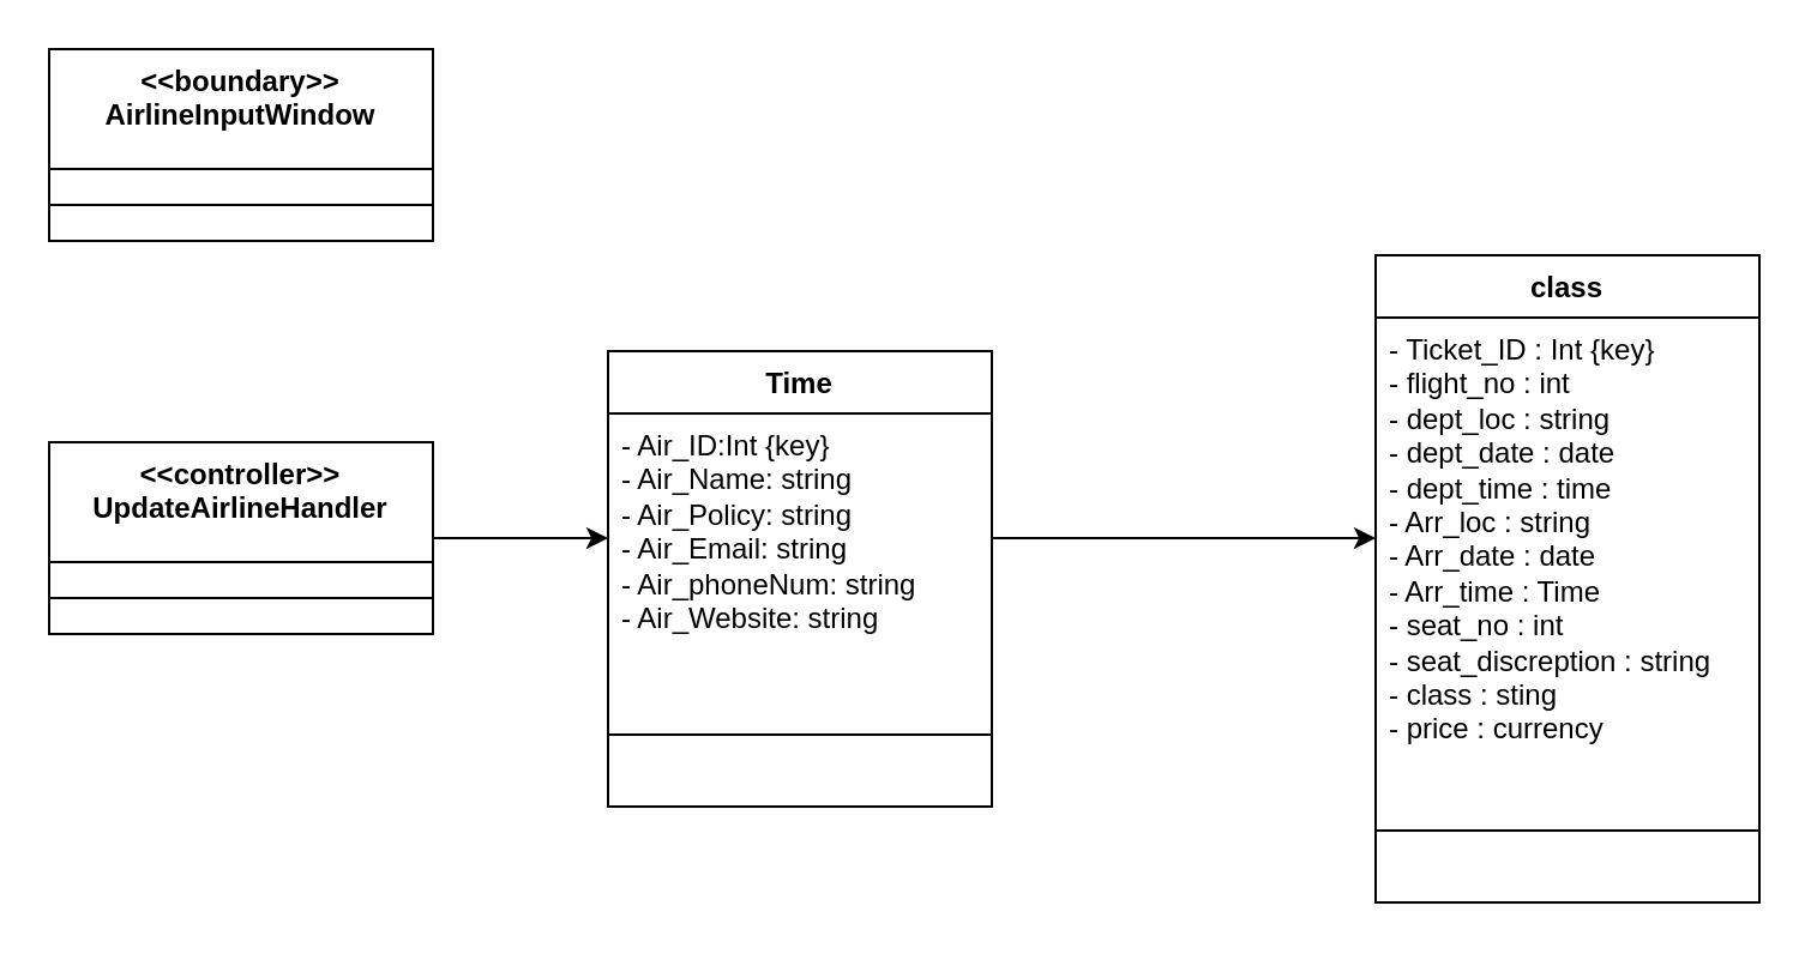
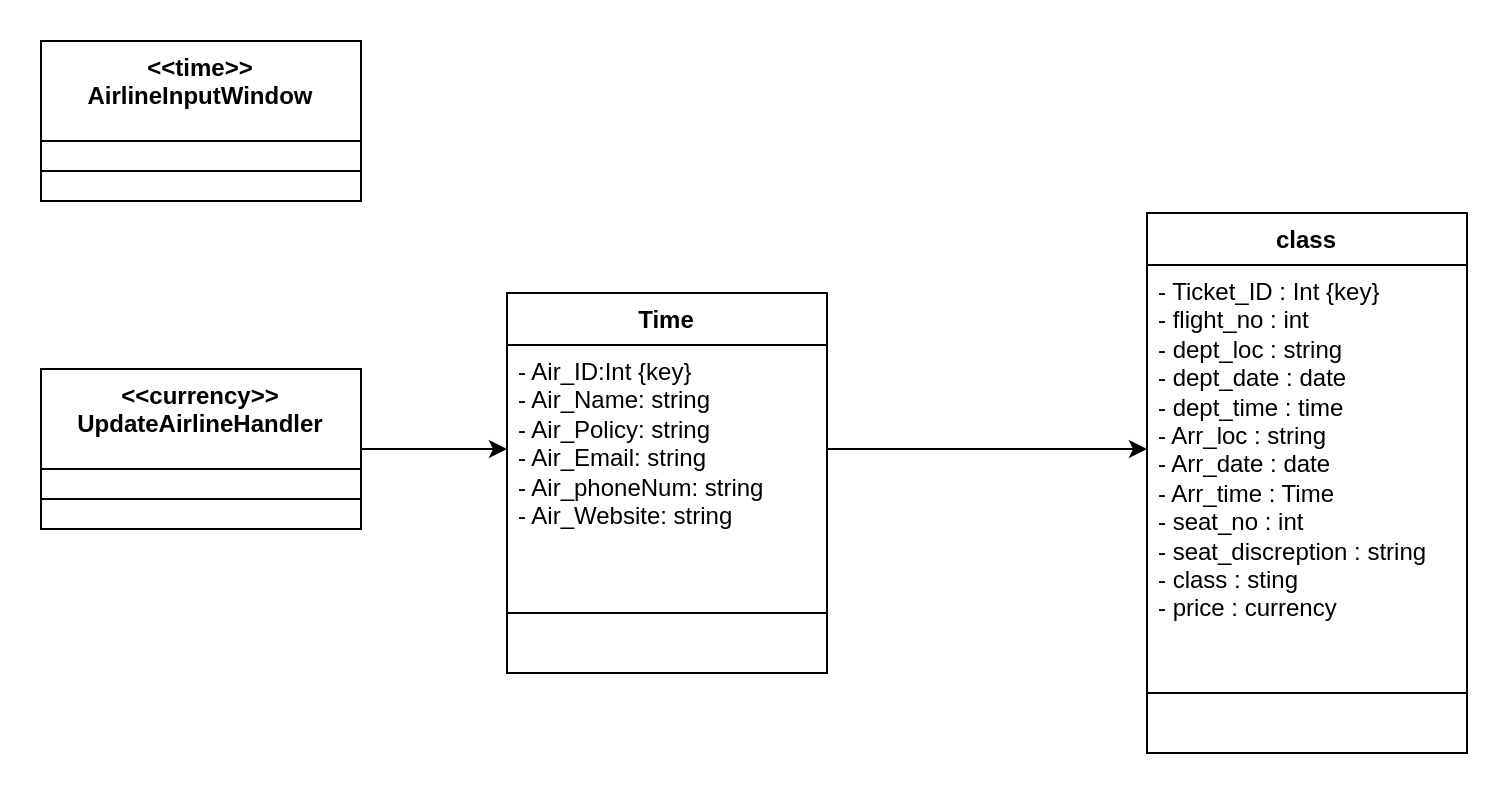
- <mxCell id="5" value="&lt;div&gt;&amp;lt;&amp;lt;boundary&amp;gt;&amp;gt;&lt;/div&gt;AirlineInputWindow" style="swimlane;fontStyle=1;align=center;verticalAlign=top;childLayout=stackLayout;horizontal=1;startSize=50;horizontalStack=0;resizeParent=1;resizeParentMax=0;resizeLast=0;collapsible=1;marginBottom=0;whiteSpace=wrap;html=1;" parent="1" vertex="1"><mxGeometry x="20" y="20" width="160" height="80" as="geometry" /></mxCell>
+ <mxCell id="5" value="&lt;div&gt;&amp;lt;&amp;lt;time&amp;gt;&amp;gt;&lt;/div&gt;AirlineInputWindow" style="swimlane;fontStyle=1;align=center;verticalAlign=top;childLayout=stackLayout;horizontal=1;startSize=50;horizontalStack=0;resizeParent=1;resizeParentMax=0;resizeLast=0;collapsible=1;marginBottom=0;whiteSpace=wrap;html=1;" parent="1" vertex="1"><mxGeometry x="20" y="20" width="160" height="80" as="geometry" /></mxCell>
- <mxCell id="3" value="&lt;div&gt;&amp;lt;&amp;lt;controller&amp;gt;&amp;gt;&lt;/div&gt;UpdateAirlineHandler" style="swimlane;fontStyle=1;align=center;verticalAlign=top;childLayout=stackLayout;horizontal=1;startSize=50;horizontalStack=0;resizeParent=1;resizeParentMax=0;resizeLast=0;collapsible=1;marginBottom=0;whiteSpace=wrap;html=1;" parent="1" vertex="1"><mxGeometry x="20" y="184" width="160" height="80" as="geometry" /></mxCell>
+ <mxCell id="3" value="&lt;div&gt;&amp;lt;&amp;lt;currency&amp;gt;&amp;gt;&lt;/div&gt;UpdateAirlineHandler" style="swimlane;fontStyle=1;align=center;verticalAlign=top;childLayout=stackLayout;horizontal=1;startSize=50;horizontalStack=0;resizeParent=1;resizeParentMax=0;resizeLast=0;collapsible=1;marginBottom=0;whiteSpace=wrap;html=1;" parent="1" vertex="1"><mxGeometry x="20" y="184" width="160" height="80" as="geometry" /></mxCell>
